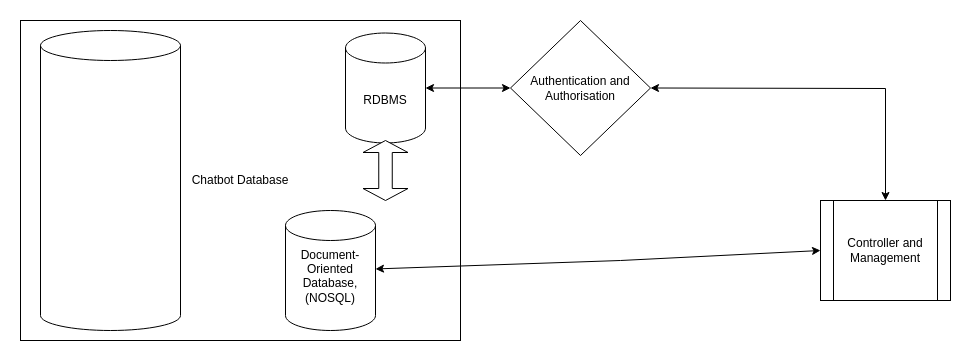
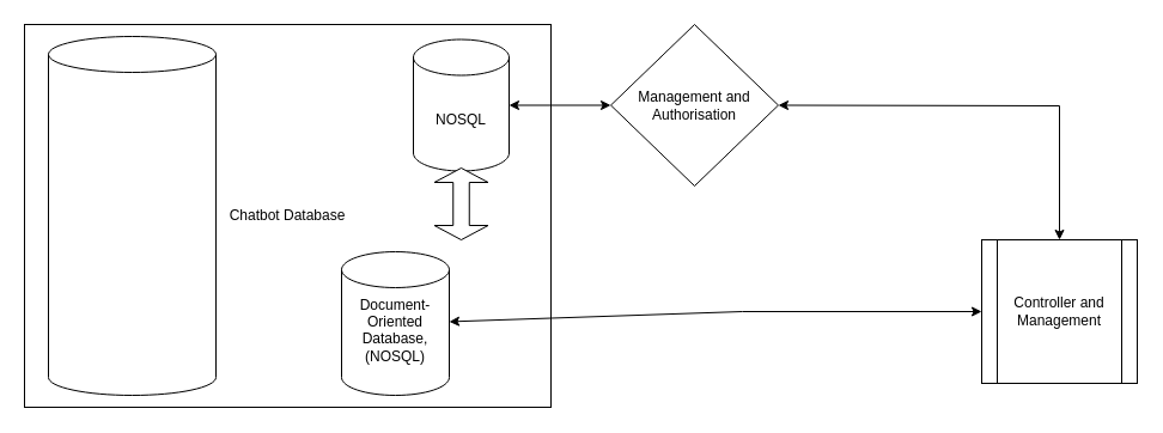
- <mxCell id="5" value="Authentication and Authorisation" style="rhombus;whiteSpace=wrap;html=1;" vertex="1" parent="1"><mxGeometry x="510" y="20" width="140" height="135" as="geometry" /></mxCell>
+ <mxCell id="5" value="Management and Authorisation" style="rhombus;whiteSpace=wrap;html=1;" vertex="1" parent="1"><mxGeometry x="510" y="20" width="140" height="135" as="geometry" /></mxCell>
- <mxCell id="3" value="RDBMS" style="shape=cylinder3;whiteSpace=wrap;html=1;boundedLbl=1;backgroundOutline=1;size=15;" vertex="1" parent="1"><mxGeometry x="345" y="32.5" width="80" height="110" as="geometry" /></mxCell>
+ <mxCell id="3" value="NOSQL" style="shape=cylinder3;whiteSpace=wrap;html=1;boundedLbl=1;backgroundOutline=1;size=15;" vertex="1" parent="1"><mxGeometry x="345" y="32.5" width="80" height="110" as="geometry" /></mxCell>
- <mxCell id="8" value="Controller and Management" style="shape=process;whiteSpace=wrap;html=1;backgroundOutline=1;" vertex="1" parent="1"><mxGeometry x="820" y="200" width="130" height="100" as="geometry" /></mxCell>
+ <mxCell id="8" value="Controller and Management" style="shape=process;whiteSpace=wrap;html=1;backgroundOutline=1;" vertex="1" parent="1"><mxGeometry x="820" y="200" width="130" height="120" as="geometry" /></mxCell>
